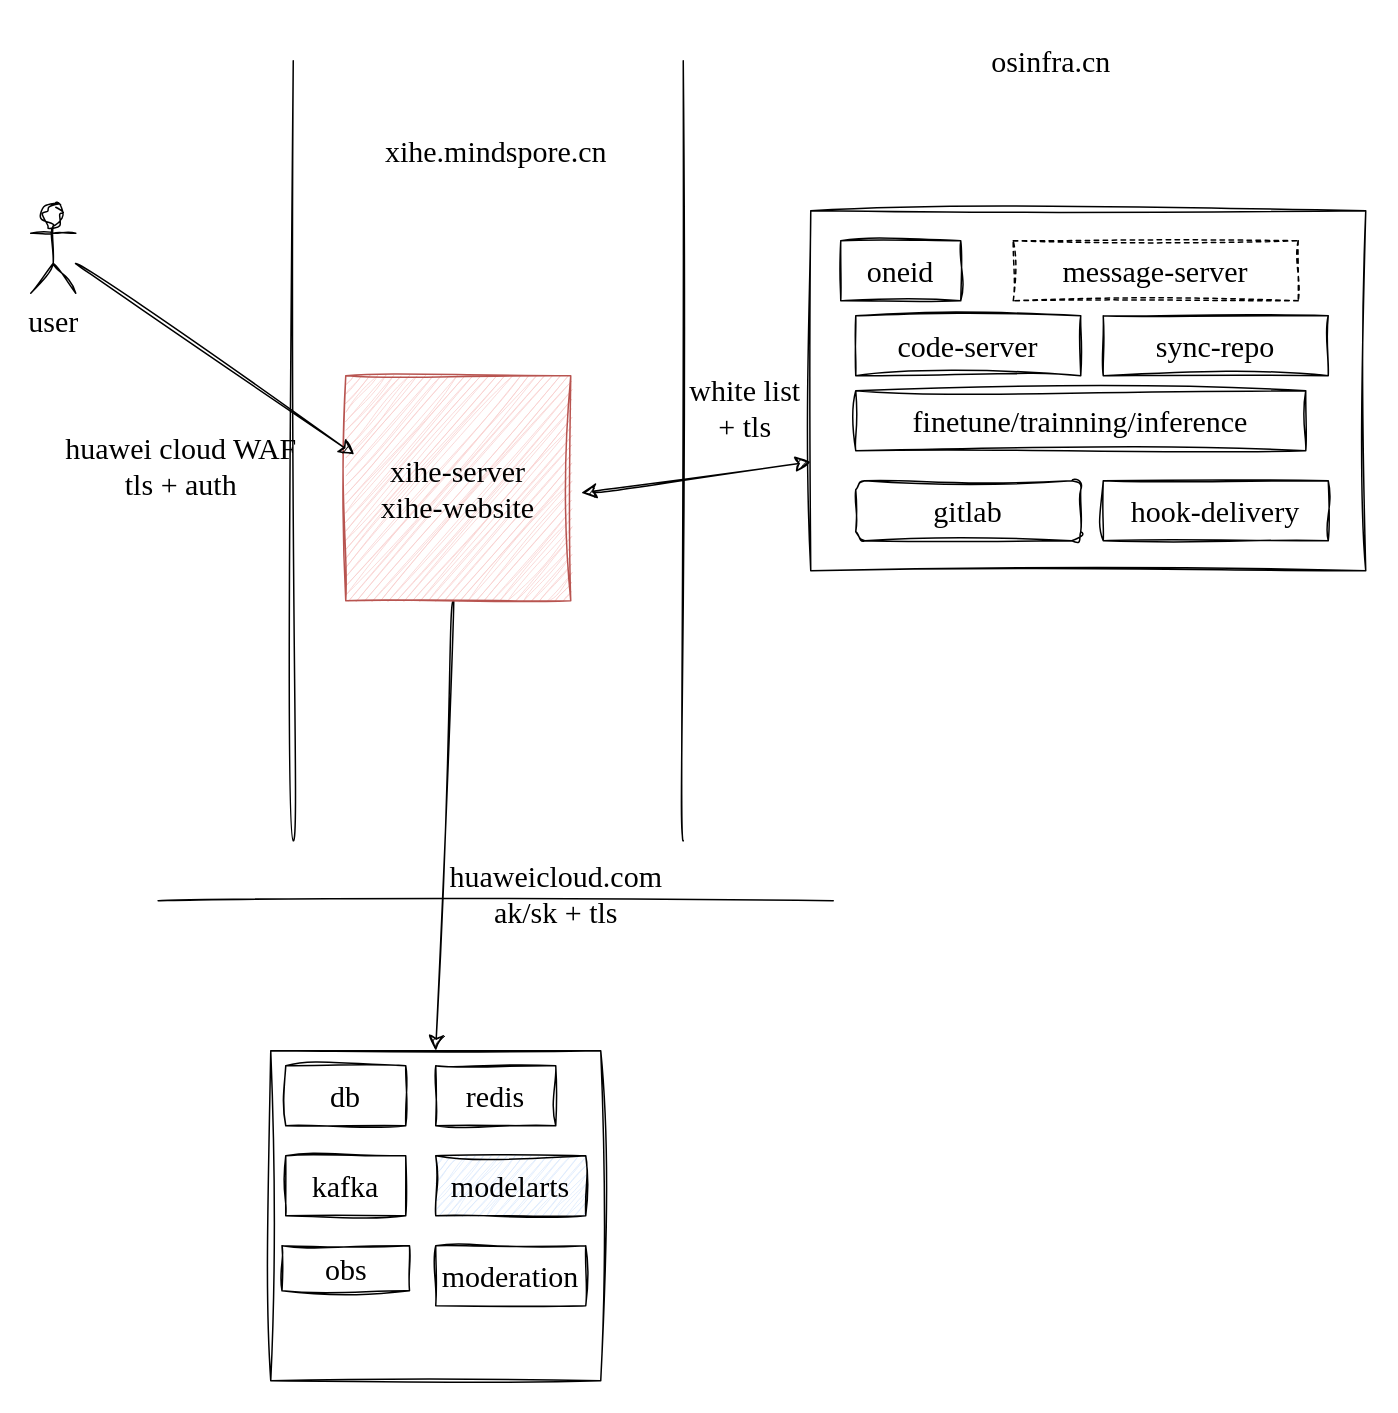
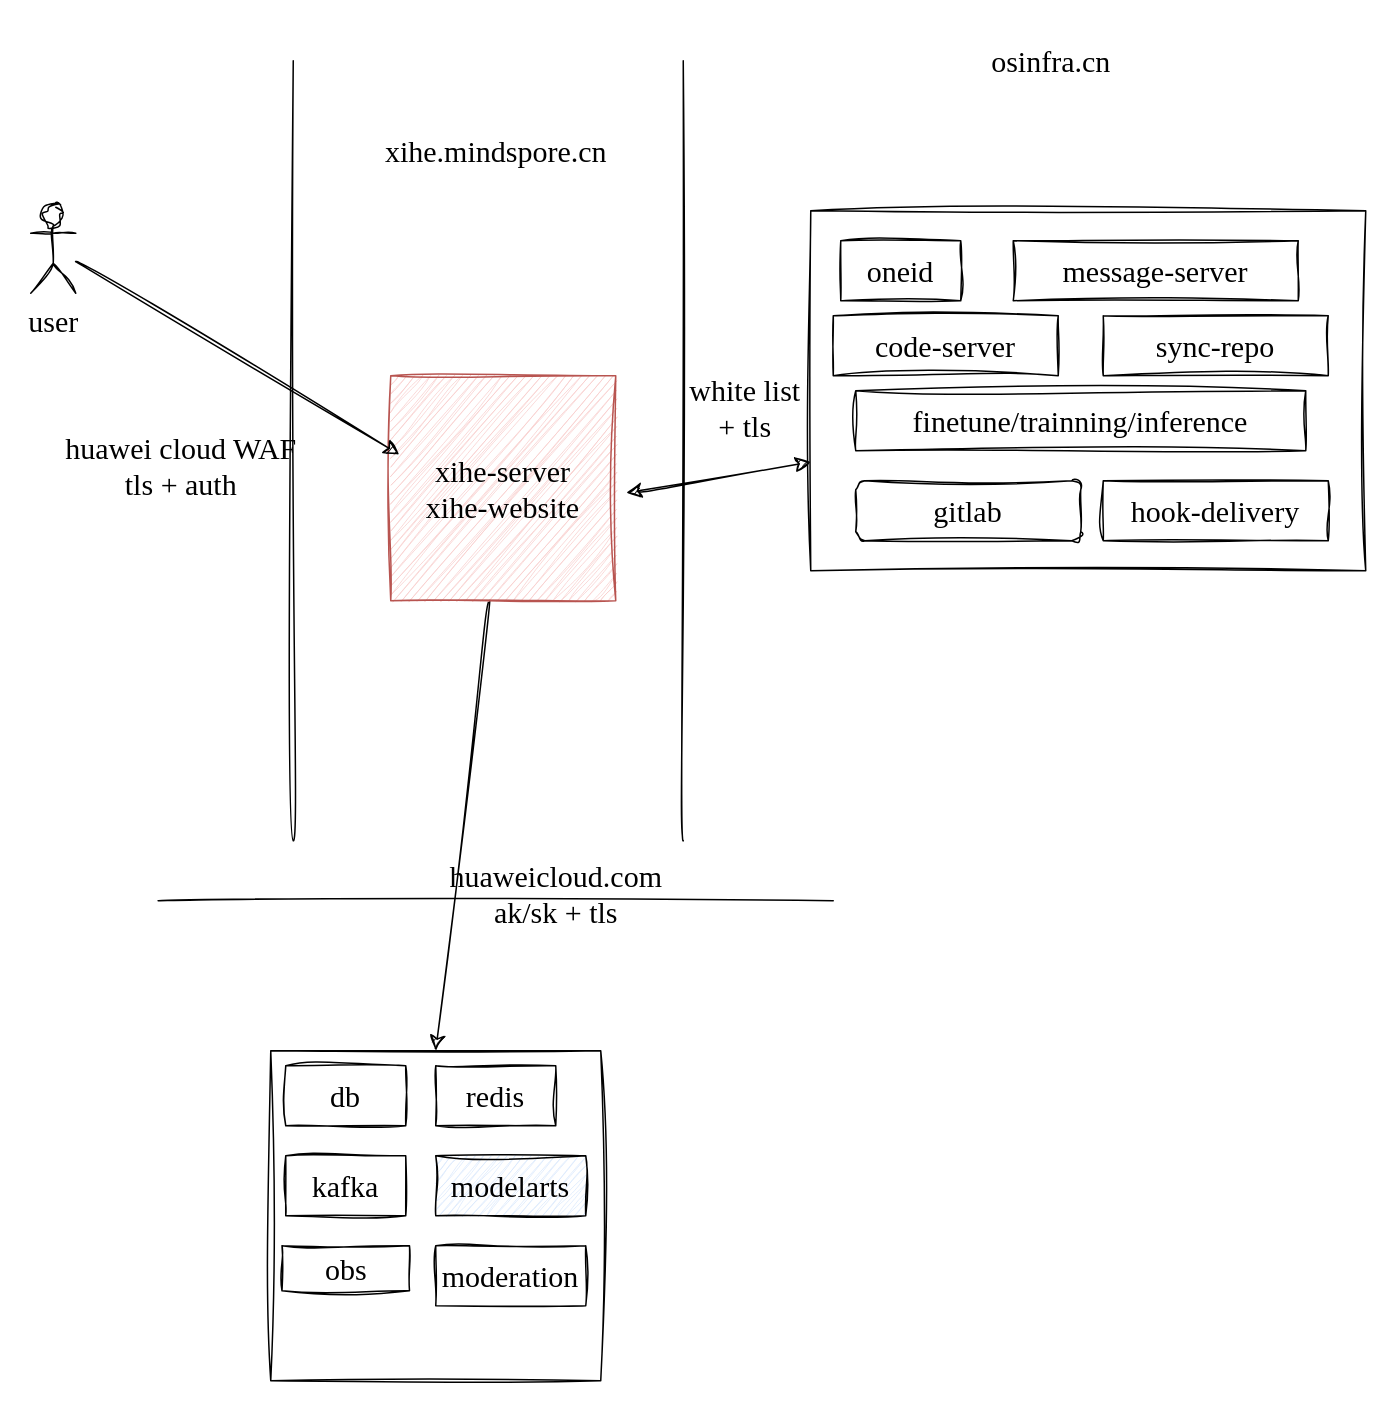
- <mxCell id="25" value="message-server" style="rounded=0;whiteSpace=wrap;html=1;sketch=1;hachureGap=4;jiggle=2;curveFitting=1;fontFamily=Architects Daughter;fontSource=https%3A%2F%2Ffonts.googleapis.com%2Fcss%3Ffamily%3DArchitects%2BDaughter;fontSize=20;dashed=1;" vertex="1" parent="1"><mxGeometry x="675" y="160" width="190" height="40" as="geometry" /></mxCell>
+ <mxCell id="25" value="message-server" style="rounded=0;whiteSpace=wrap;html=1;sketch=1;hachureGap=4;jiggle=2;curveFitting=1;fontFamily=Architects Daughter;fontSource=https%3A%2F%2Ffonts.googleapis.com%2Fcss%3Ffamily%3DArchitects%2BDaughter;fontSize=20;" vertex="1" parent="1"><mxGeometry x="675" y="160" width="190" height="40" as="geometry" /></mxCell>
- <mxCell id="23" value="code-server" style="rounded=0;whiteSpace=wrap;html=1;sketch=1;hachureGap=4;jiggle=2;curveFitting=1;fontFamily=Architects Daughter;fontSource=https%3A%2F%2Ffonts.googleapis.com%2Fcss%3Ffamily%3DArchitects%2BDaughter;fontSize=20;" parent="1" vertex="1"><mxGeometry x="570" y="210" width="150" height="40" as="geometry" /></mxCell>
+ <mxCell id="23" value="code-server" style="rounded=0;whiteSpace=wrap;html=1;sketch=1;hachureGap=4;jiggle=2;curveFitting=1;fontFamily=Architects Daughter;fontSource=https%3A%2F%2Ffonts.googleapis.com%2Fcss%3Ffamily%3DArchitects%2BDaughter;fontSize=20;" parent="1" vertex="1"><mxGeometry x="555" y="210" width="150" height="40" as="geometry" /></mxCell>
- <mxCell id="5" value="xihe-server&lt;br&gt;xihe-website" style="whiteSpace=wrap;html=1;aspect=fixed;sketch=1;hachureGap=4;jiggle=2;curveFitting=1;fontFamily=Architects Daughter;fontSource=https%3A%2F%2Ffonts.googleapis.com%2Fcss%3Ffamily%3DArchitects%2BDaughter;fontSize=20;fillColor=#f8cecc;strokeColor=#b85450;" parent="1" vertex="1"><mxGeometry x="230" y="250" width="150" height="150" as="geometry" /></mxCell>
+ <mxCell id="5" value="xihe-server&lt;br&gt;xihe-website" style="whiteSpace=wrap;html=1;aspect=fixed;sketch=1;hachureGap=4;jiggle=2;curveFitting=1;fontFamily=Architects Daughter;fontSource=https%3A%2F%2Ffonts.googleapis.com%2Fcss%3Ffamily%3DArchitects%2BDaughter;fontSize=20;fillColor=#f8cecc;strokeColor=#b85450;" parent="1" vertex="1"><mxGeometry x="260" y="250" width="150" height="150" as="geometry" /></mxCell>
